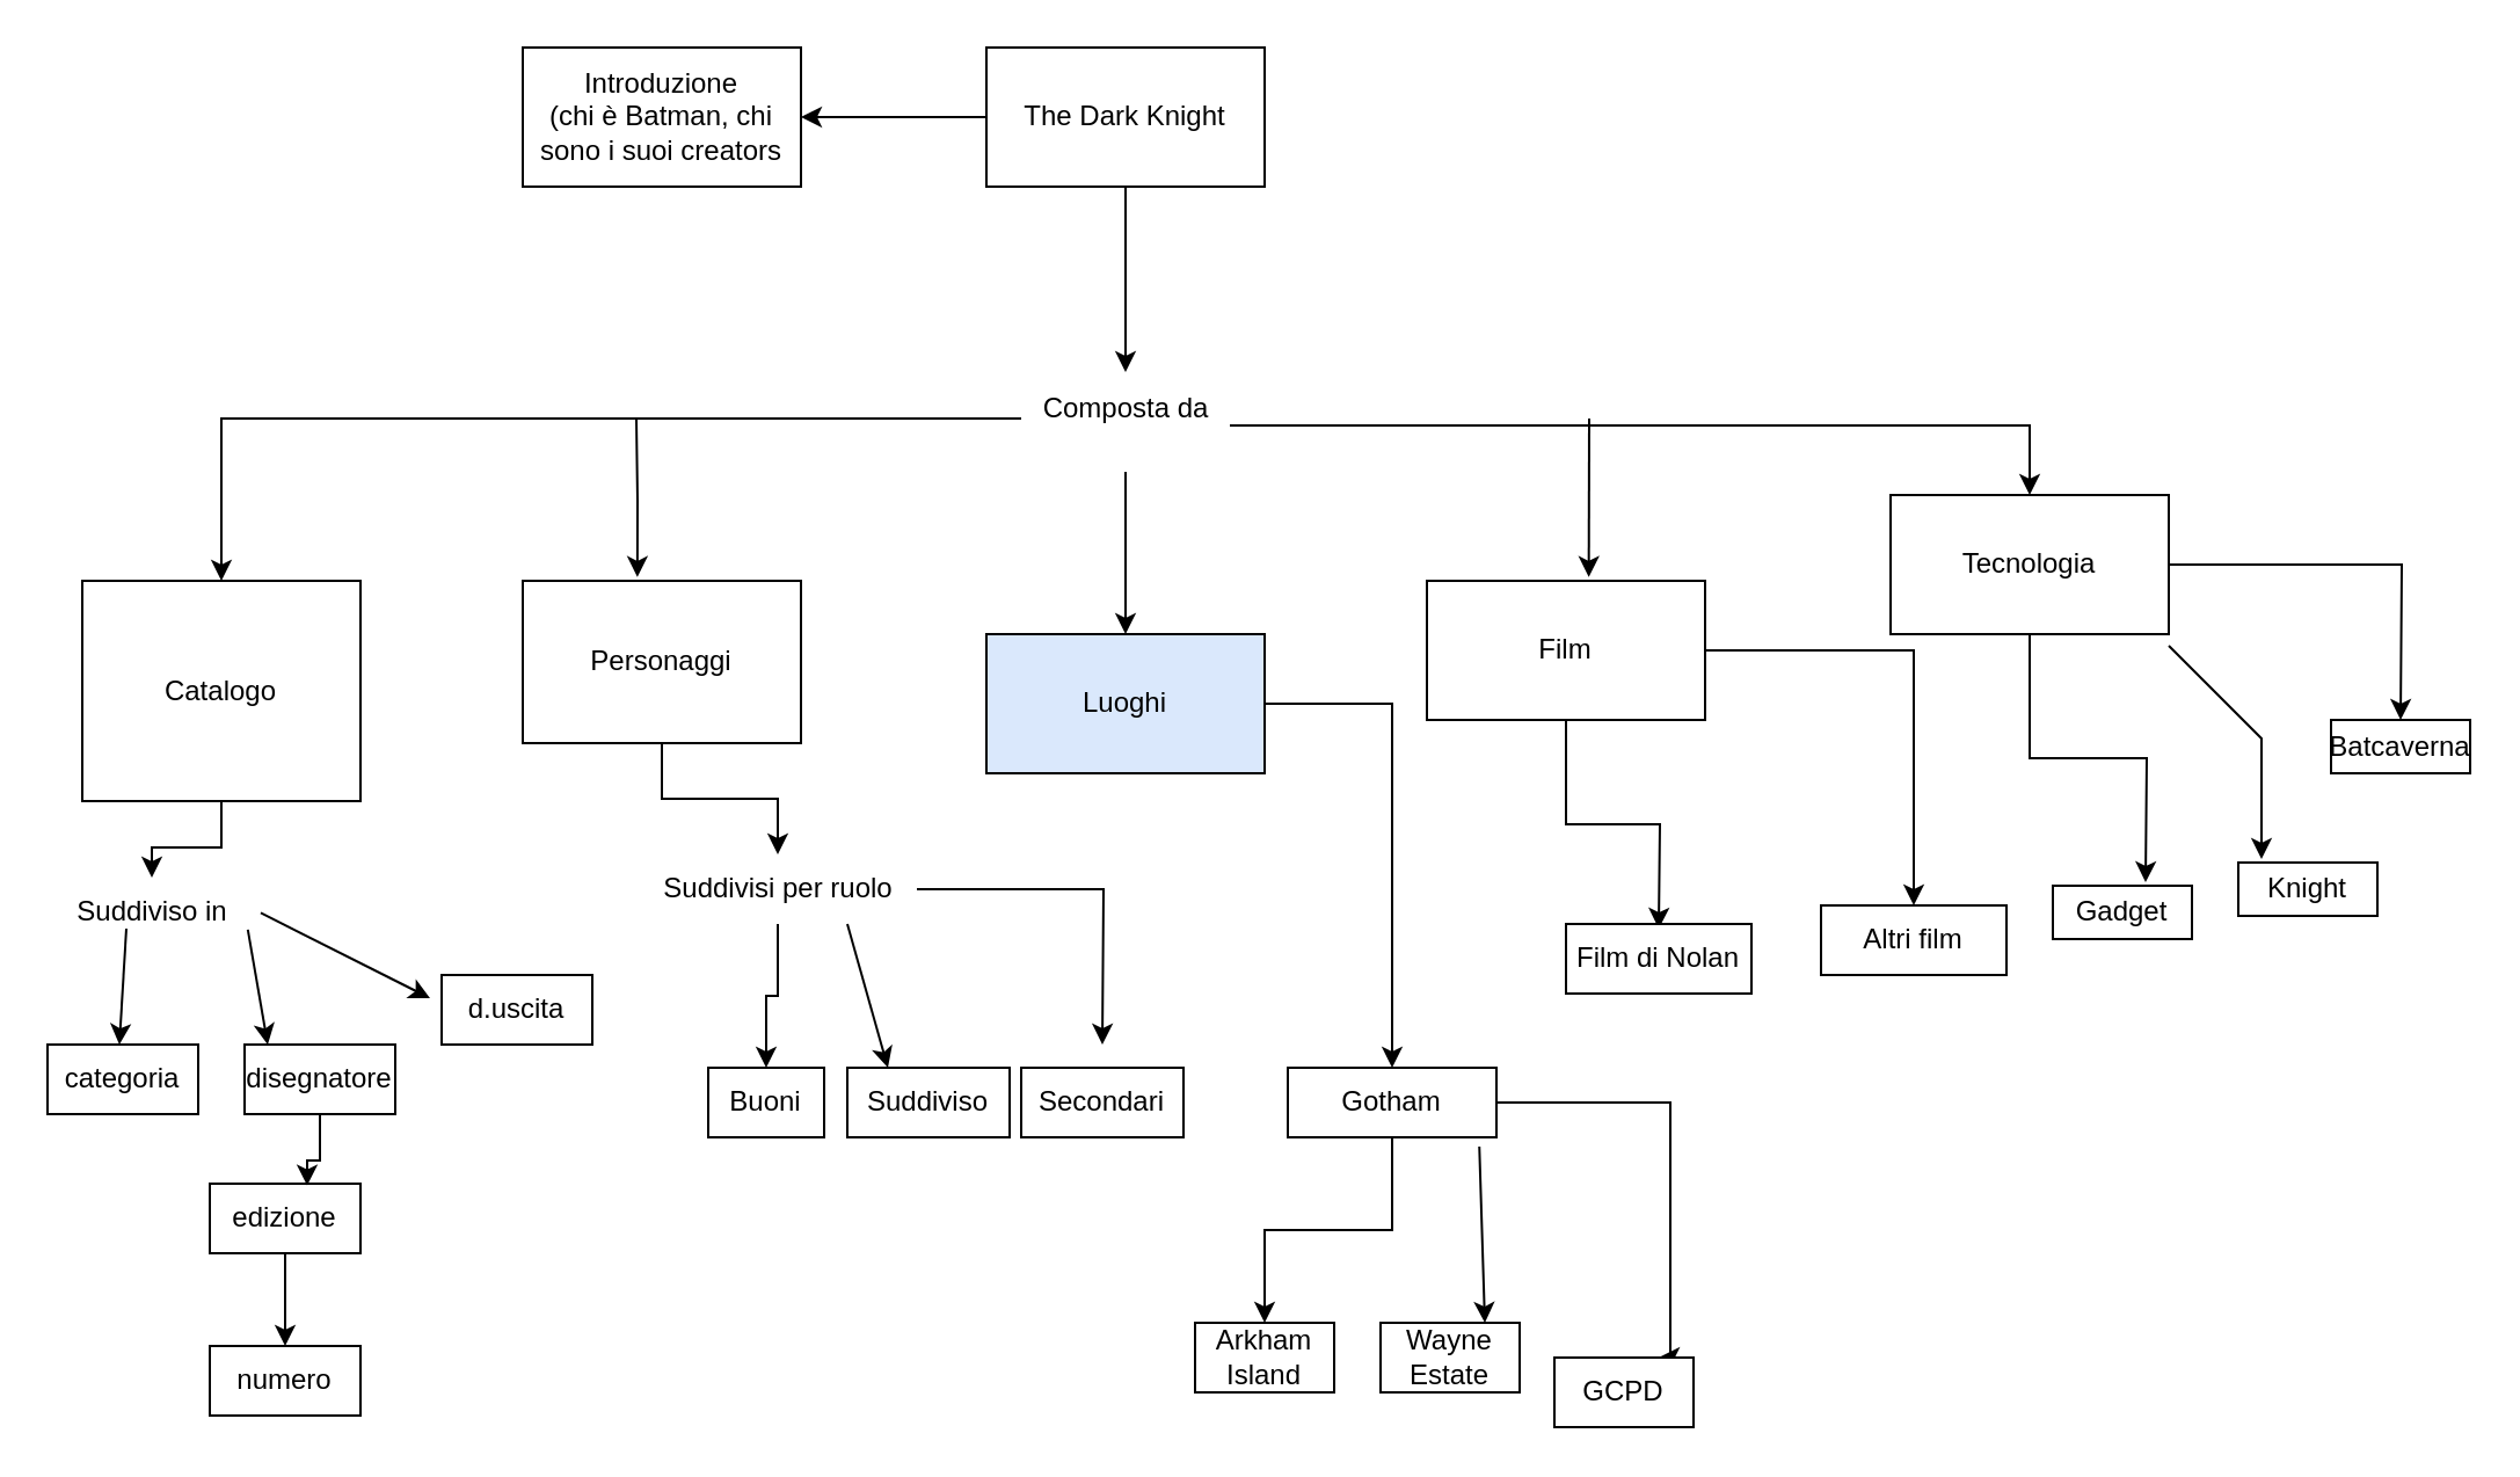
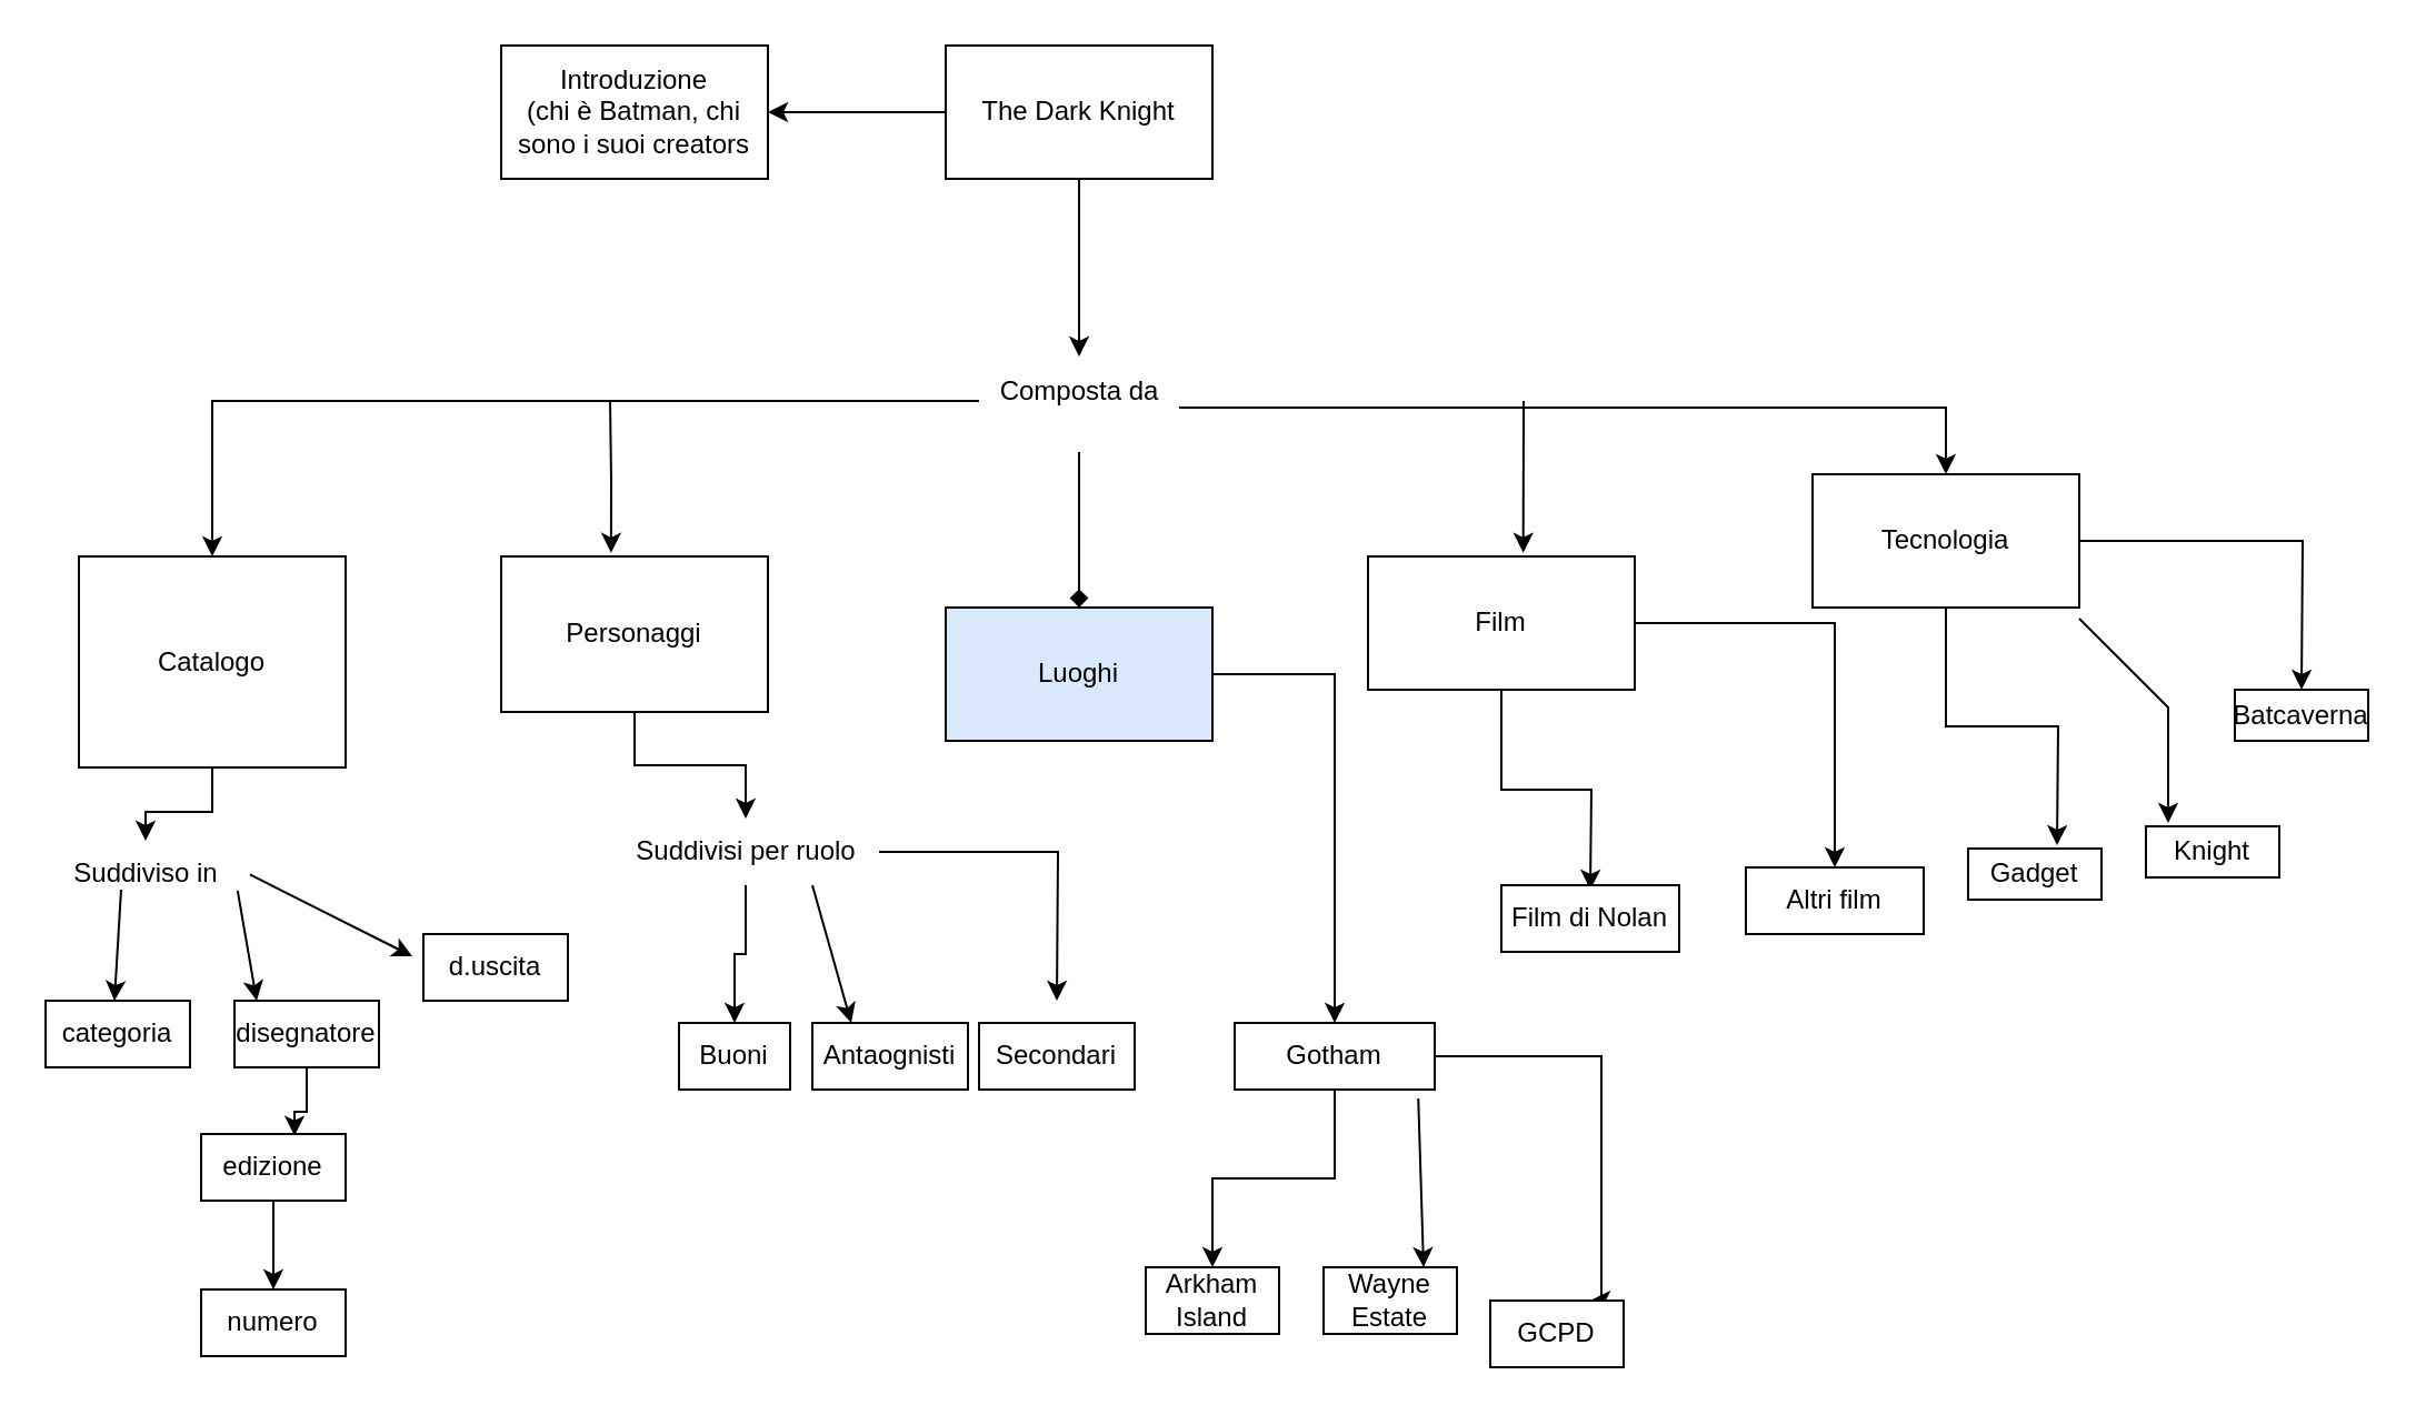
- <mxCell id="7" value="" style="edgeStyle=orthogonalEdgeStyle;rounded=0;orthogonalLoop=1;jettySize=auto;html=1;" edge="1" parent="1" source="9" target="13"><mxGeometry relative="1" as="geometry" /></mxCell>
+ <mxCell id="7" value="" style="edgeStyle=orthogonalEdgeStyle;rounded=0;orthogonalLoop=1;jettySize=auto;html=1;endArrow=diamond;" edge="1" parent="1" source="9" target="13"><mxGeometry relative="1" as="geometry" /></mxCell>
- <mxCell id="33" value="Suddiviso" style="rounded=0;whiteSpace=wrap;html=1;" vertex="1" parent="1"><mxGeometry x="365" y="460" width="70" height="30" as="geometry" /></mxCell>
+ <mxCell id="33" value="Antaognisti" style="rounded=0;whiteSpace=wrap;html=1;" vertex="1" parent="1"><mxGeometry x="365" y="460" width="70" height="30" as="geometry" /></mxCell>
